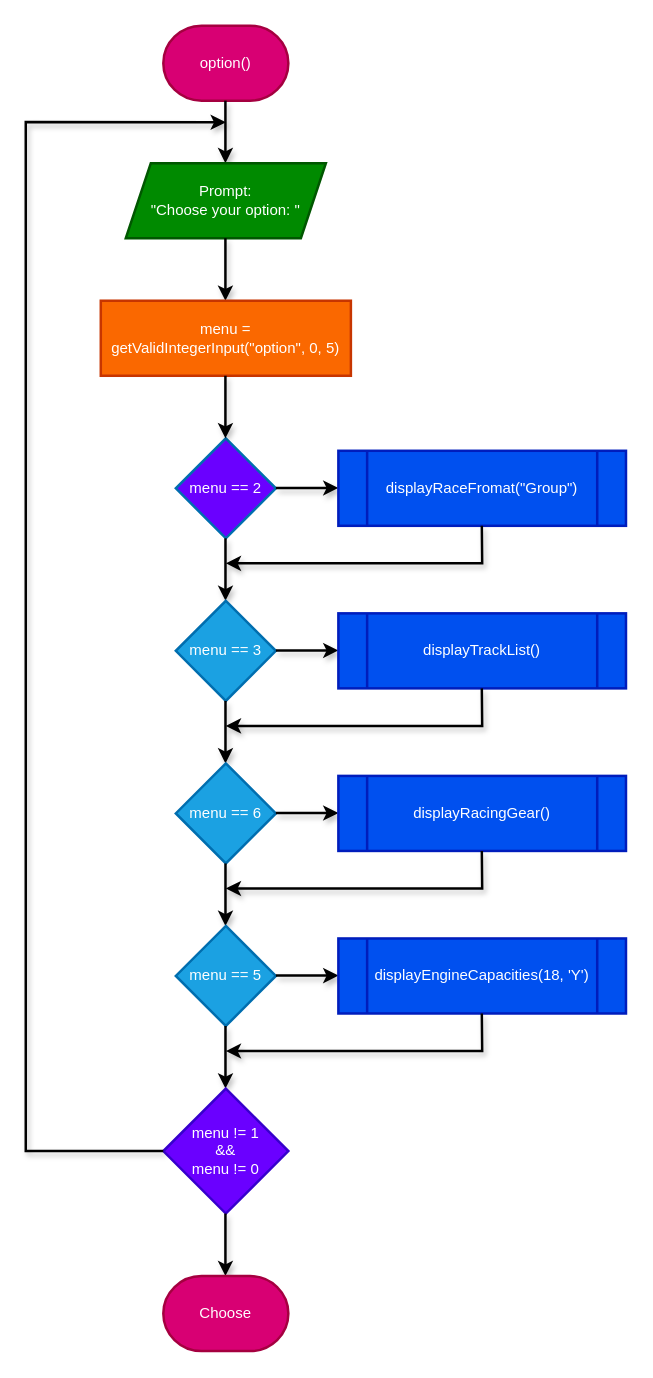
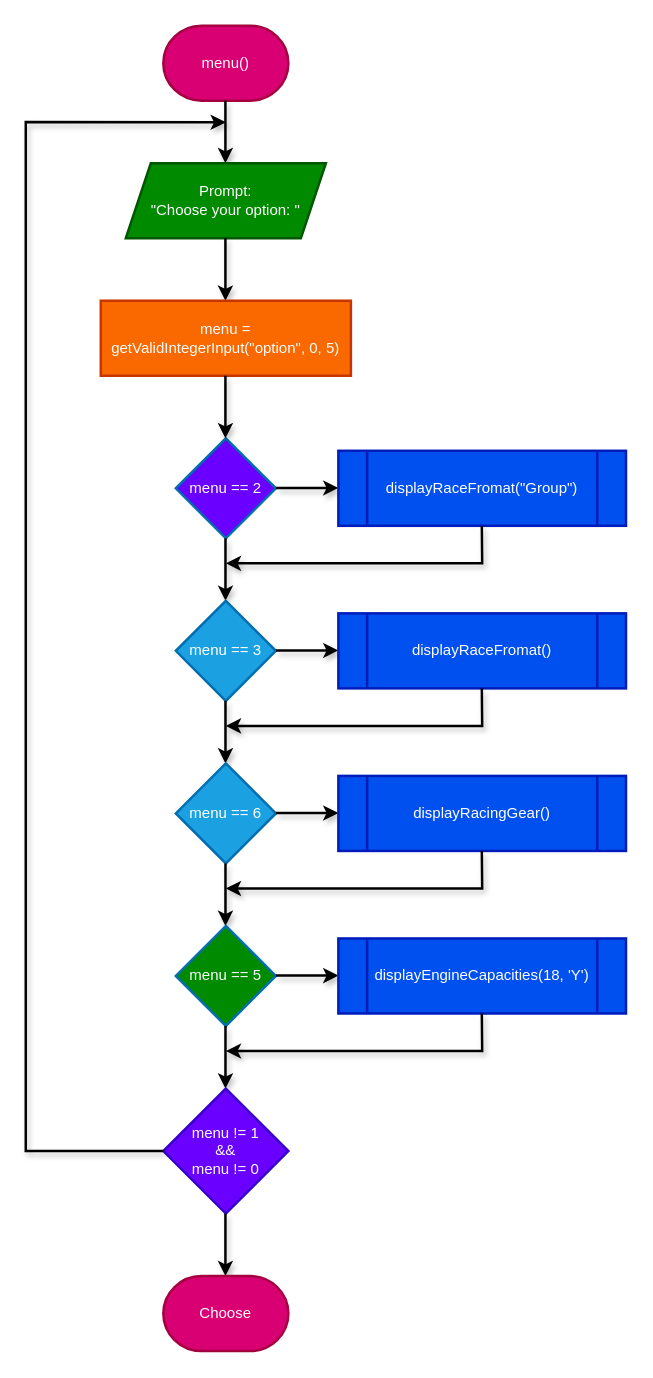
- <mxCell id="2" value="option()" style="strokeWidth=2;html=1;shape=mxgraph.flowchart.terminator;whiteSpace=wrap;fillColor=#d80073;fontColor=#ffffff;strokeColor=#A50040;" vertex="1" parent="1"><mxGeometry x="130" y="20" width="100" height="60" as="geometry" /></mxCell>
+ <mxCell id="2" value="menu()" style="strokeWidth=2;html=1;shape=mxgraph.flowchart.terminator;whiteSpace=wrap;fillColor=#d80073;fontColor=#ffffff;strokeColor=#A50040;" vertex="1" parent="1"><mxGeometry x="130" y="20" width="100" height="60" as="geometry" /></mxCell>
- <mxCell id="15" value="displayTrackList()" style="shape=process;whiteSpace=wrap;html=1;backgroundOutline=1;strokeWidth=2;fillColor=#0050ef;fontColor=#ffffff;strokeColor=#001DBC;" vertex="1" parent="1"><mxGeometry x="270" y="490" width="230" height="60" as="geometry" /></mxCell>
+ <mxCell id="15" value="displayRaceFromat()" style="shape=process;whiteSpace=wrap;html=1;backgroundOutline=1;strokeWidth=2;fillColor=#0050ef;fontColor=#ffffff;strokeColor=#001DBC;" vertex="1" parent="1"><mxGeometry x="270" y="490" width="230" height="60" as="geometry" /></mxCell>
- <mxCell id="23" value="menu == 5" style="rhombus;whiteSpace=wrap;html=1;strokeWidth=2;fillColor=#1ba1e2;fontColor=#ffffff;strokeColor=#006EAF;" vertex="1" parent="1"><mxGeometry x="140" y="740" width="80" height="80" as="geometry" /></mxCell>
+ <mxCell id="23" value="menu == 5" style="rhombus;whiteSpace=wrap;html=1;strokeWidth=2;fillColor=#008a00;fontColor=#ffffff;strokeColor=#006EAF;" vertex="1" parent="1"><mxGeometry x="140" y="740" width="80" height="80" as="geometry" /></mxCell>
